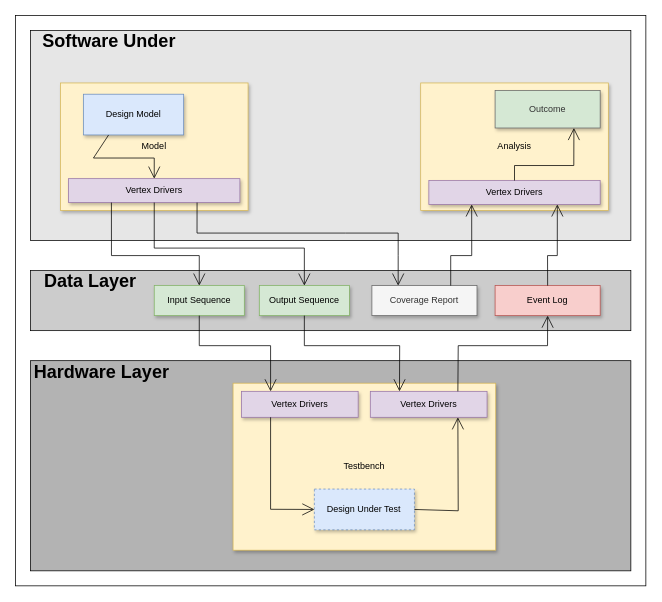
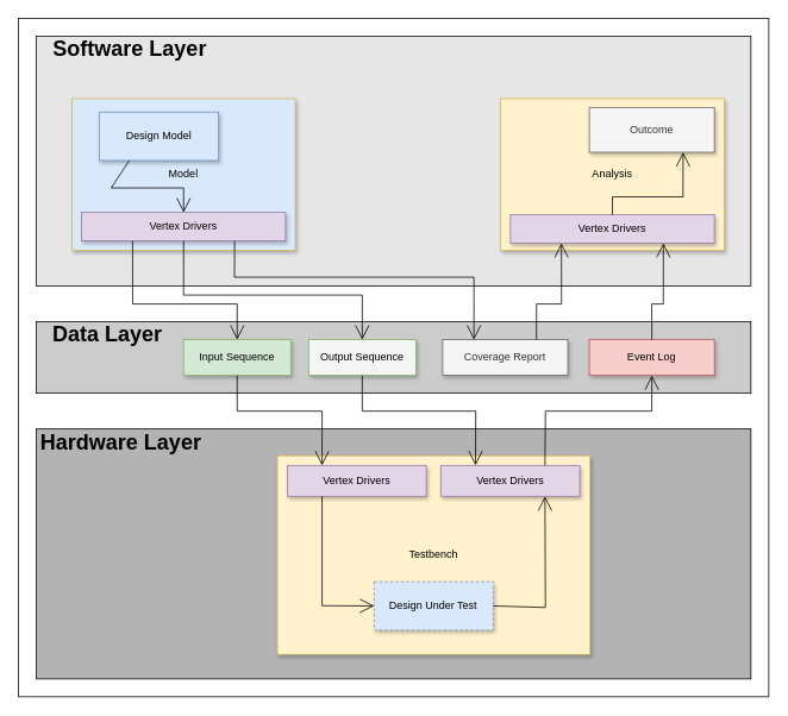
- <mxCell id="5" value="&lt;h1&gt;Software Under&lt;/h1&gt;" style="text;strokeColor=none;align=center;fillColor=none;html=1;verticalAlign=middle;whiteSpace=wrap;rounded=0;" parent="2" vertex="1"><mxGeometry width="210" height="30" as="geometry" /></mxCell>
+ <mxCell id="5" value="&lt;h1&gt;Software Layer&lt;/h1&gt;" style="text;strokeColor=none;align=center;fillColor=none;html=1;verticalAlign=middle;whiteSpace=wrap;rounded=0;" parent="2" vertex="1"><mxGeometry width="210" height="30" as="geometry" /></mxCell>
- <mxCell id="13" value="Outcome" style="rounded=0;whiteSpace=wrap;html=1;shadow=1;fillColor=#d5e8d4;fontColor=#333333;strokeColor=#666666;" parent="2" vertex="1"><mxGeometry x="619.13" y="80" width="140" height="50" as="geometry" /></mxCell>
+ <mxCell id="13" value="Outcome" style="rounded=0;whiteSpace=wrap;html=1;shadow=1;fillColor=#f5f5f5;fontColor=#333333;strokeColor=#666666;" parent="2" vertex="1"><mxGeometry x="619.13" y="80" width="140" height="50" as="geometry" /></mxCell>
- <mxCell id="7" value="Model" style="rounded=0;whiteSpace=wrap;html=1;shadow=1;fillColor=#fff2cc;strokeColor=#d6b656;" parent="6" vertex="1"><mxGeometry width="250" height="170" as="geometry" /></mxCell>
+ <mxCell id="7" value="Model" style="rounded=0;whiteSpace=wrap;html=1;shadow=1;fillColor=#dae8fc;strokeColor=#d6b656;" parent="6" vertex="1"><mxGeometry width="250" height="170" as="geometry" /></mxCell>
- <mxCell id="20" value="Output Sequence" style="rounded=0;whiteSpace=wrap;html=1;shadow=1;fillColor=#d5e8d4;strokeColor=#82b366;" parent="16" vertex="1"><mxGeometry x="320" y="20" width="120" height="40" as="geometry" /></mxCell>
+ <mxCell id="20" value="Output Sequence" style="rounded=0;whiteSpace=wrap;html=1;shadow=1;fillColor=#f5f5f5;strokeColor=#82b366;" parent="16" vertex="1"><mxGeometry x="320" y="20" width="120" height="40" as="geometry" /></mxCell>
